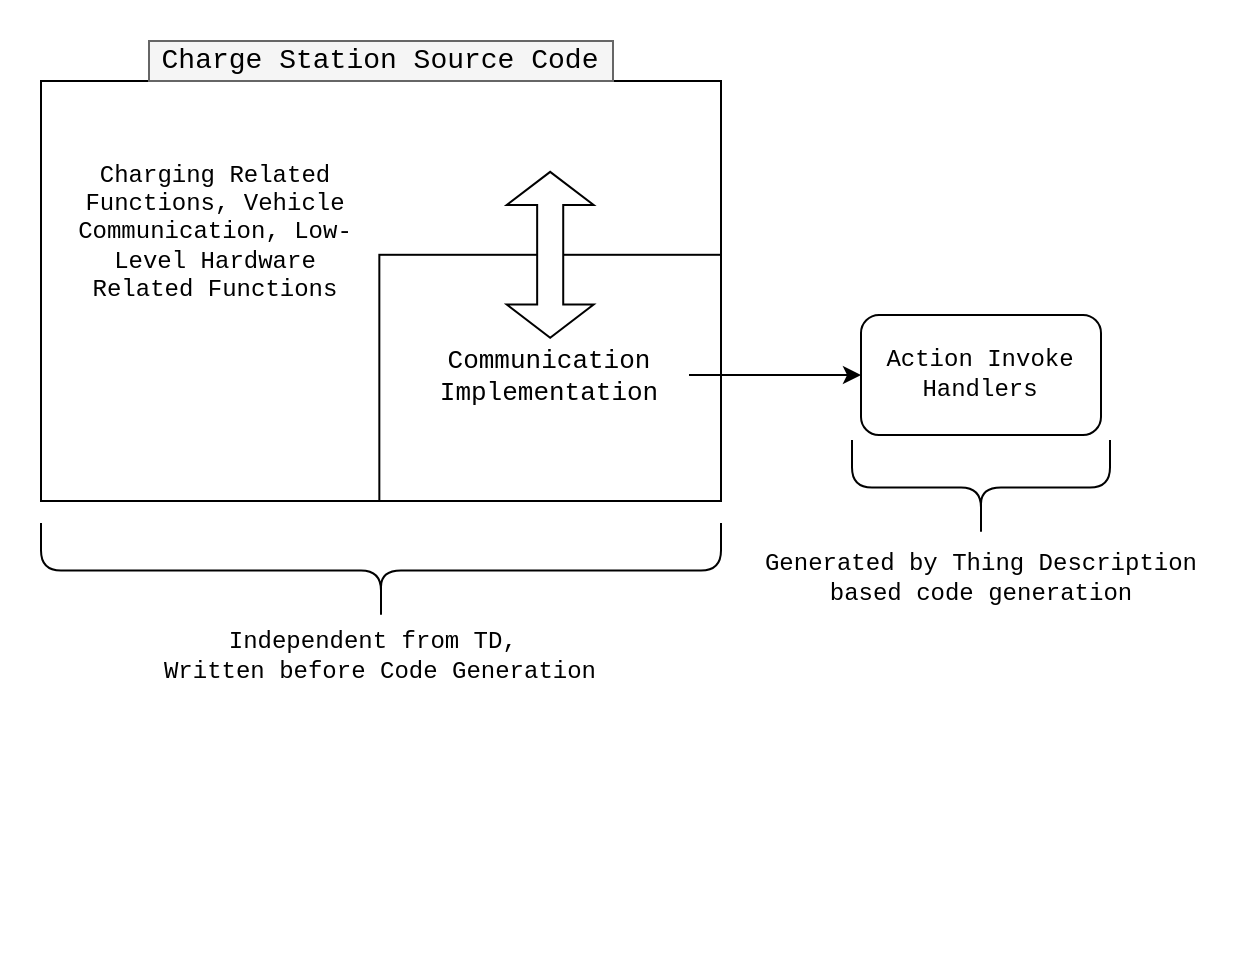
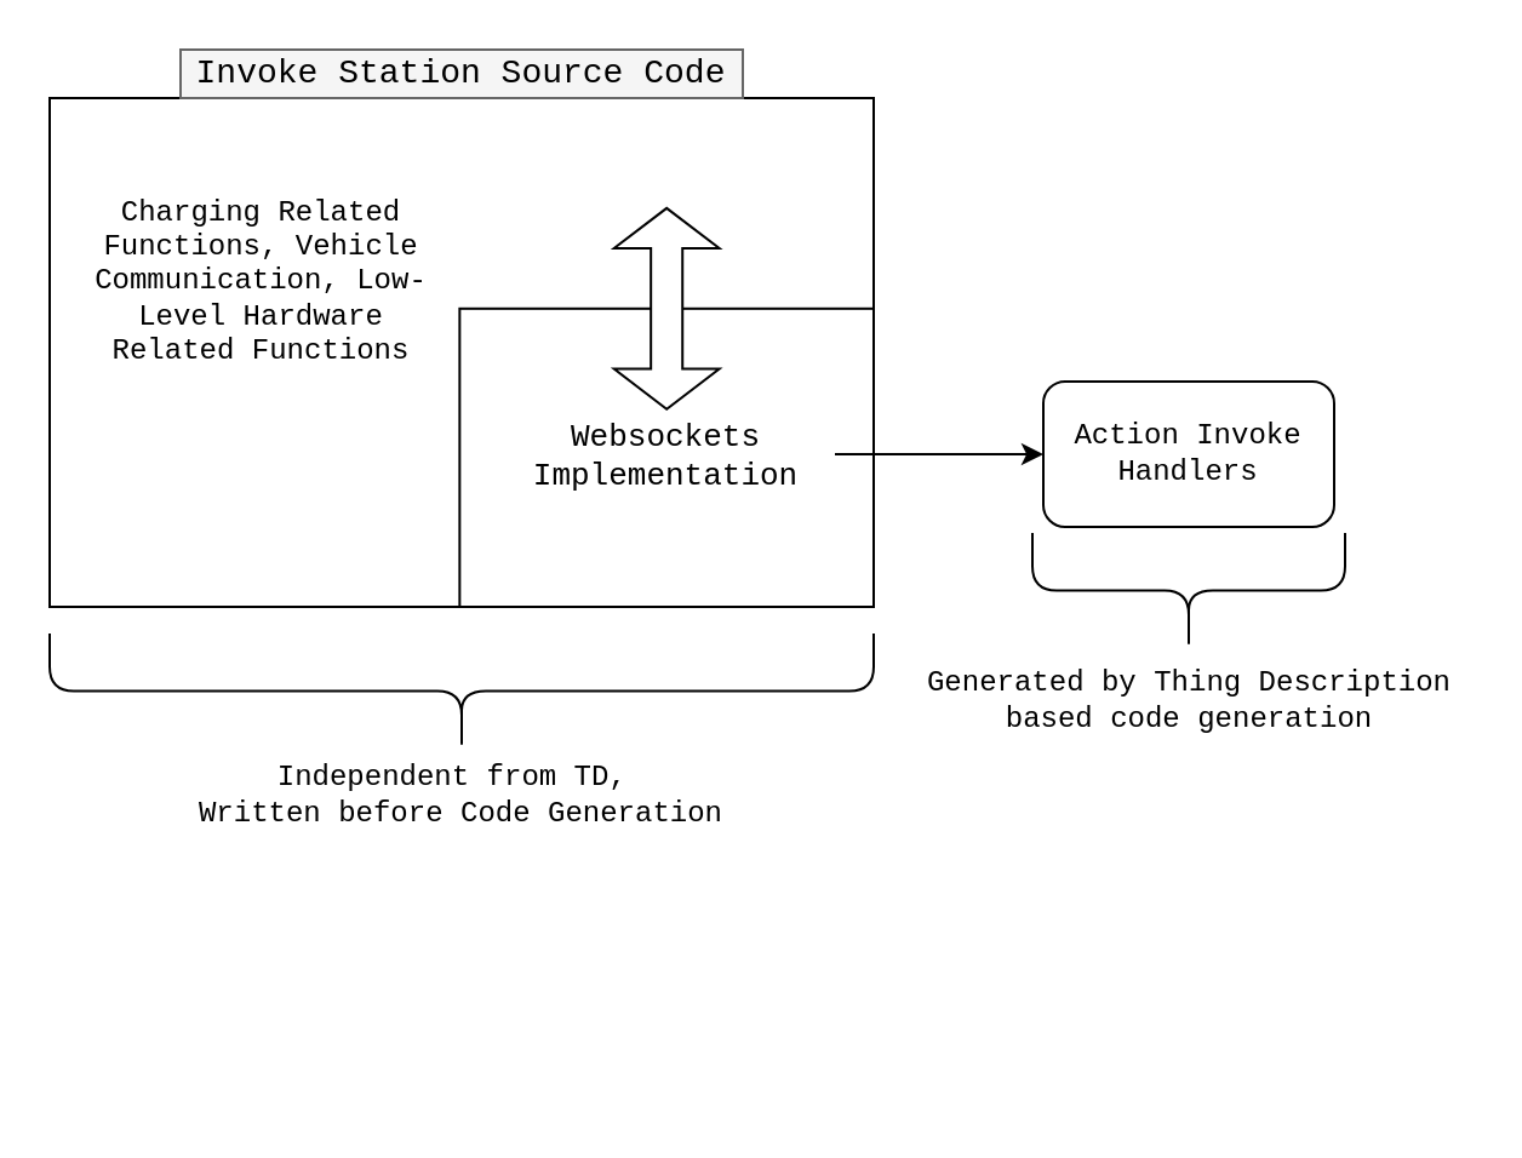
- <mxCell id="13" value="Charge Station Source Code" style="text;html=1;strokeColor=#666666;fillColor=#f5f5f5;align=center;verticalAlign=middle;whiteSpace=wrap;fontFamily=Courier New;fontSize=14;fontColor=#000000;" vertex="1" parent="1"><mxGeometry x="74" y="20" width="232" height="20" as="geometry" /></mxCell>
+ <mxCell id="13" value="Invoke Station Source Code" style="text;html=1;strokeColor=#666666;fillColor=#f5f5f5;align=center;verticalAlign=middle;whiteSpace=wrap;fontFamily=Courier New;fontSize=14;fontColor=#000000;" vertex="1" parent="1"><mxGeometry x="74" y="20" width="232" height="20" as="geometry" /></mxCell>
- <mxCell id="5" value="&lt;font style=&quot;font-size: 13px&quot;&gt;Communication Implementation&lt;/font&gt;" style="rounded=0;whiteSpace=wrap;html=1;strokeColor=#000000;strokeWidth=1;fillColor=#ffffff;fontFamily=Courier New;fontSize=12;fontColor=#000000;align=center;" parent="2" vertex="1"><mxGeometry x="169.171" y="86.897" width="170.829" height="123.103" as="geometry" /></mxCell>
+ <mxCell id="5" value="&lt;font style=&quot;font-size: 13px&quot;&gt;Websockets Implementation&lt;/font&gt;" style="rounded=0;whiteSpace=wrap;html=1;strokeColor=#000000;strokeWidth=1;fillColor=#ffffff;fontFamily=Courier New;fontSize=12;fontColor=#000000;align=center;" parent="2" vertex="1"><mxGeometry x="169.171" y="86.897" width="170.829" height="123.103" as="geometry" /></mxCell>
